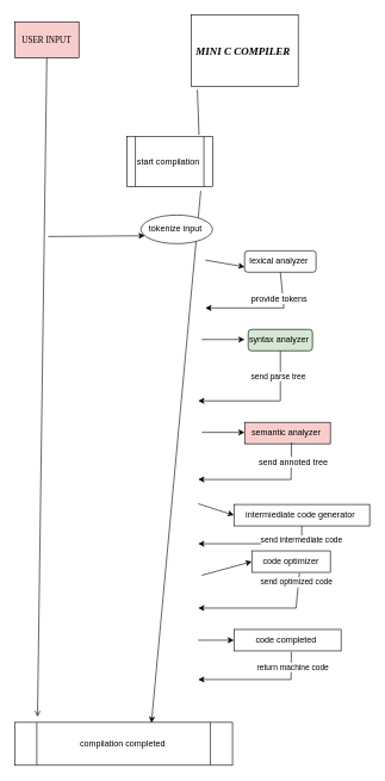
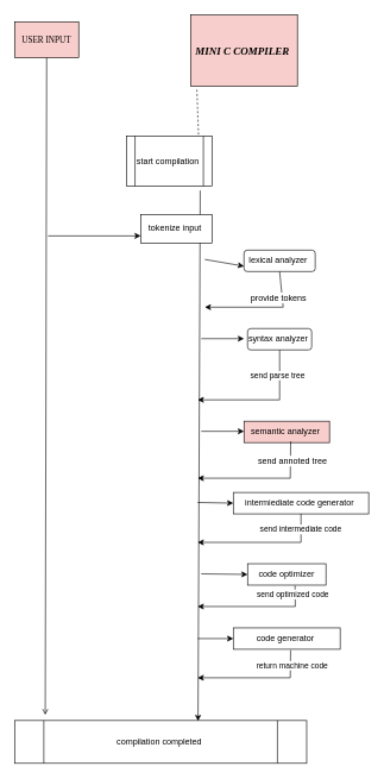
- <mxCell id="2" value="&lt;b&gt;&lt;i&gt;&lt;font style=&quot;font-size: 15px;&quot; face=&quot;Comic Sans MS&quot;&gt;MINI C COMPILER&amp;nbsp;&lt;/font&gt;&lt;/i&gt;&lt;/b&gt;" style="rounded=0;whiteSpace=wrap;html=1;" vertex="1" parent="1"><mxGeometry x="267" y="20" width="150" height="100" as="geometry" /></mxCell>
+ <mxCell id="2" value="&lt;b&gt;&lt;i&gt;&lt;font style=&quot;font-size: 15px;&quot; face=&quot;Comic Sans MS&quot;&gt;MINI C COMPILER&amp;nbsp;&lt;/font&gt;&lt;/i&gt;&lt;/b&gt;" style="rounded=0;whiteSpace=wrap;html=1;fillColor=#f8cecc;" vertex="1" parent="1"><mxGeometry x="267" y="20" width="150" height="100" as="geometry" /></mxCell>
- <mxCell id="7" value="" style="endArrow=none;html=1;rounded=0;entryX=0.059;entryY=1.046;entryDx=0;entryDy=0;entryPerimeter=0;exitX=0.843;exitY=-0.031;exitDx=0;exitDy=0;exitPerimeter=0;" edge="1" parent="1" source="4" target="2"><mxGeometry width="50" height="50" relative="1" as="geometry"><mxPoint x="317" y="210" as="sourcePoint" /><mxPoint x="367" y="160" as="targetPoint" /></mxGeometry></mxCell>
+ <mxCell id="7" value="" style="endArrow=none;html=1;rounded=0;entryX=0.059;entryY=1.046;entryDx=0;entryDy=0;entryPerimeter=0;exitX=0.843;exitY=-0.031;exitDx=0;exitDy=0;exitPerimeter=0;dashed=1;" edge="1" parent="1" source="4" target="2"><mxGeometry width="50" height="50" relative="1" as="geometry"><mxPoint x="317" y="210" as="sourcePoint" /><mxPoint x="367" y="160" as="targetPoint" /></mxGeometry></mxCell>
- <mxCell id="9" value="tokenize input&amp;nbsp;" style="ellipse;whiteSpace=wrap;html=1;" vertex="1" parent="1"><mxGeometry x="197" y="300" width="100" height="40" as="geometry" /></mxCell>
+ <mxCell id="9" value="tokenize input&amp;nbsp;" style="rounded=0;whiteSpace=wrap;html=1;" vertex="1" parent="1"><mxGeometry x="197" y="300" width="100" height="40" as="geometry" /></mxCell>
- <mxCell id="12" value="syntax analyzer&amp;nbsp;" style="rounded=1;whiteSpace=wrap;html=1;fillColor=#d5e8d4;" vertex="1" parent="1"><mxGeometry x="347" y="460" width="90" height="30" as="geometry" /></mxCell>
+ <mxCell id="12" value="syntax analyzer&amp;nbsp;" style="rounded=1;whiteSpace=wrap;html=1;" vertex="1" parent="1"><mxGeometry x="347" y="460" width="90" height="30" as="geometry" /></mxCell>
- <mxCell id="14" value="intermiediate code generator&amp;nbsp;" style="rounded=0;whiteSpace=wrap;html=1;" vertex="1" parent="1"><mxGeometry x="327" y="705" width="190" height="30" as="geometry" /></mxCell>
+ <mxCell id="14" value="intermiediate code generator&amp;nbsp;" style="rounded=0;whiteSpace=wrap;html=1;" vertex="1" parent="1"><mxGeometry x="327" y="690" width="190" height="30" as="geometry" /></mxCell>
- <mxCell id="15" value="code optimizer" style="rounded=0;whiteSpace=wrap;html=1;" vertex="1" parent="1"><mxGeometry x="352" y="770" width="110" height="30" as="geometry" /></mxCell>
+ <mxCell id="15" value="code optimizer" style="rounded=0;whiteSpace=wrap;html=1;" vertex="1" parent="1"><mxGeometry x="347" y="790" width="110" height="30" as="geometry" /></mxCell>
- <mxCell id="16" value="code completed&amp;nbsp;" style="rounded=0;whiteSpace=wrap;html=1;" vertex="1" parent="1"><mxGeometry x="327" y="880" width="150" height="30" as="geometry" /></mxCell>
+ <mxCell id="16" value="code generator&amp;nbsp;" style="rounded=0;whiteSpace=wrap;html=1;" vertex="1" parent="1"><mxGeometry x="327" y="880" width="150" height="30" as="geometry" /></mxCell>
- <mxCell id="5" value="compilation completed&amp;nbsp;" style="shape=process;whiteSpace=wrap;html=1;backgroundOutline=1;" vertex="1" parent="1"><mxGeometry x="20" y="1010" width="305" height="60" as="geometry" /></mxCell>
+ <mxCell id="5" value="compilation completed&amp;nbsp;" style="shape=process;whiteSpace=wrap;html=1;backgroundOutline=1;" vertex="1" parent="1"><mxGeometry x="20" y="1010" width="410" height="60" as="geometry" /></mxCell>
